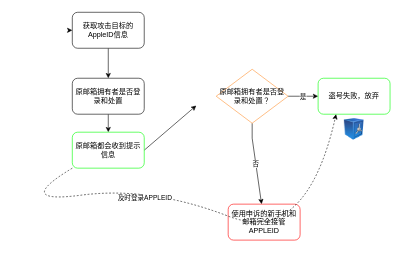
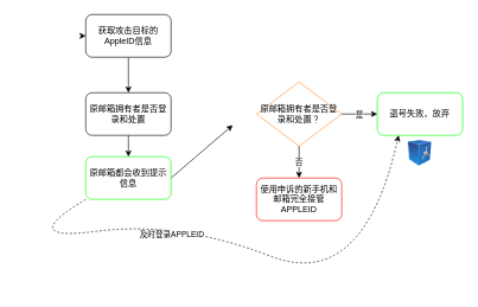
- <mxCell id="12" value="使用申诉的新手机和邮箱完全接管APPLEID" style="rounded=1;whiteSpace=wrap;html=1;strokeColor=#FF0000;" vertex="1" parent="1"><mxGeometry x="380" y="340" width="120" height="60" as="geometry" /></mxCell>
+ <mxCell id="12" value="使用申诉的新手机和邮箱完全接管APPLEID" style="rounded=1;whiteSpace=wrap;html=1;strokeColor=#FF0000;" vertex="1" parent="1"><mxGeometry x="360" y="250" width="120" height="60" as="geometry" /></mxCell>
